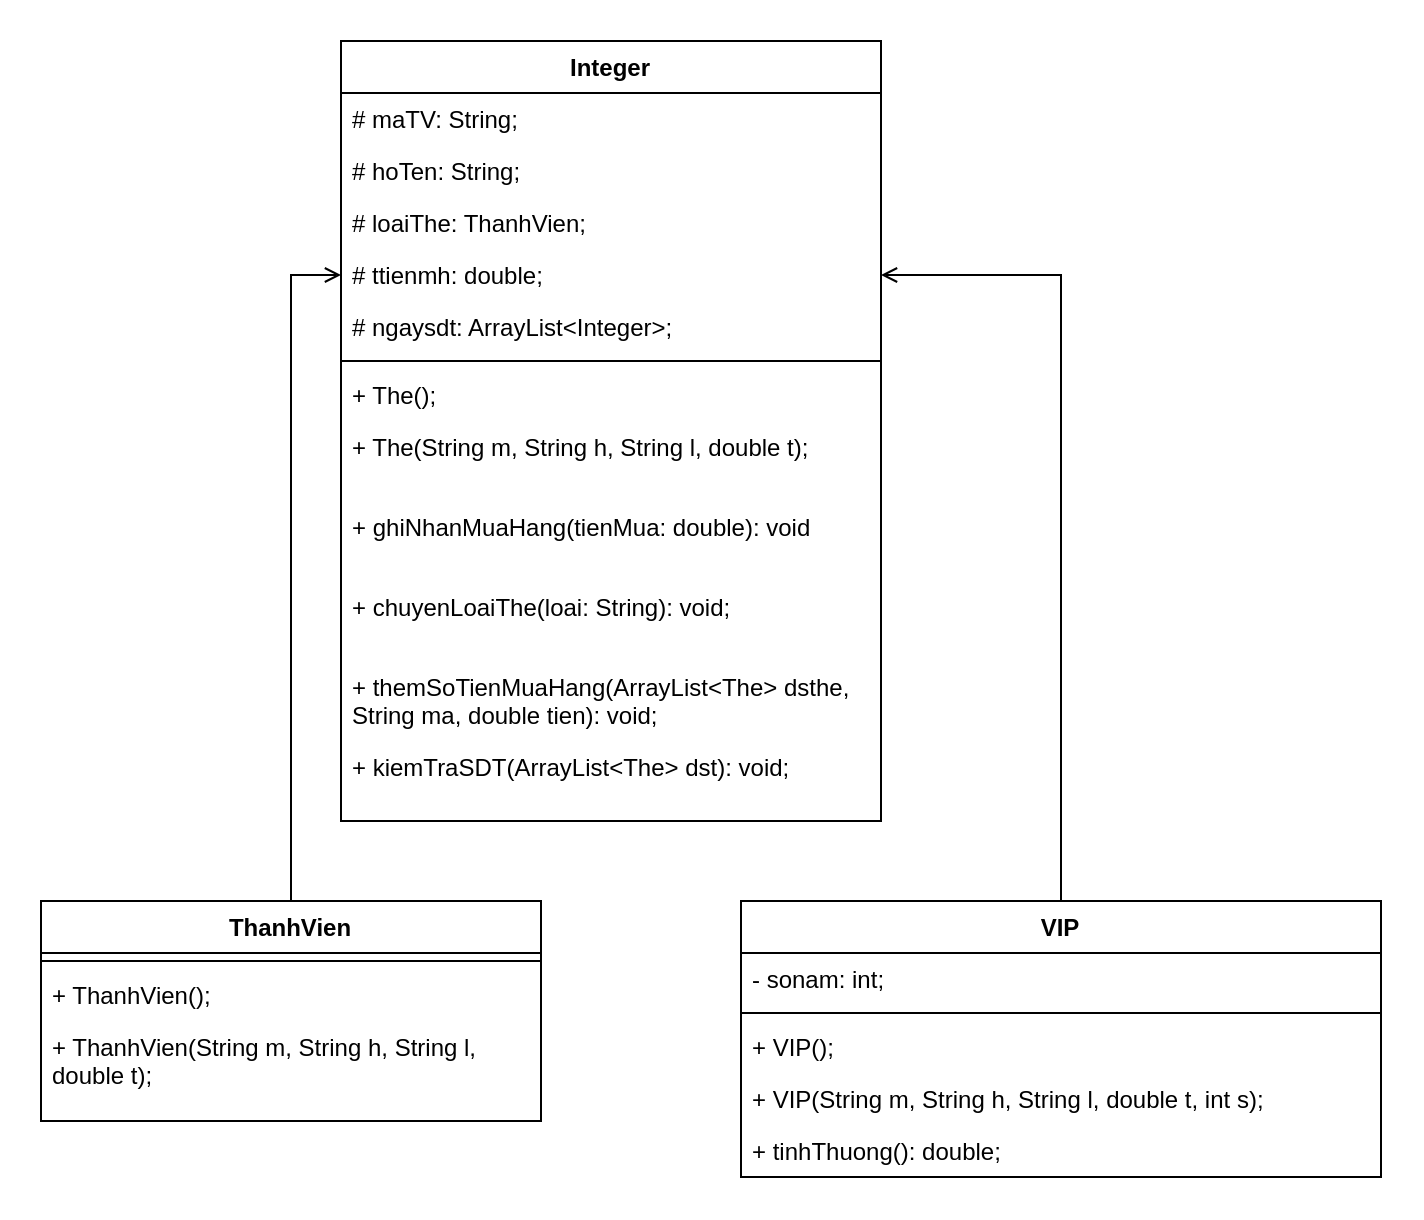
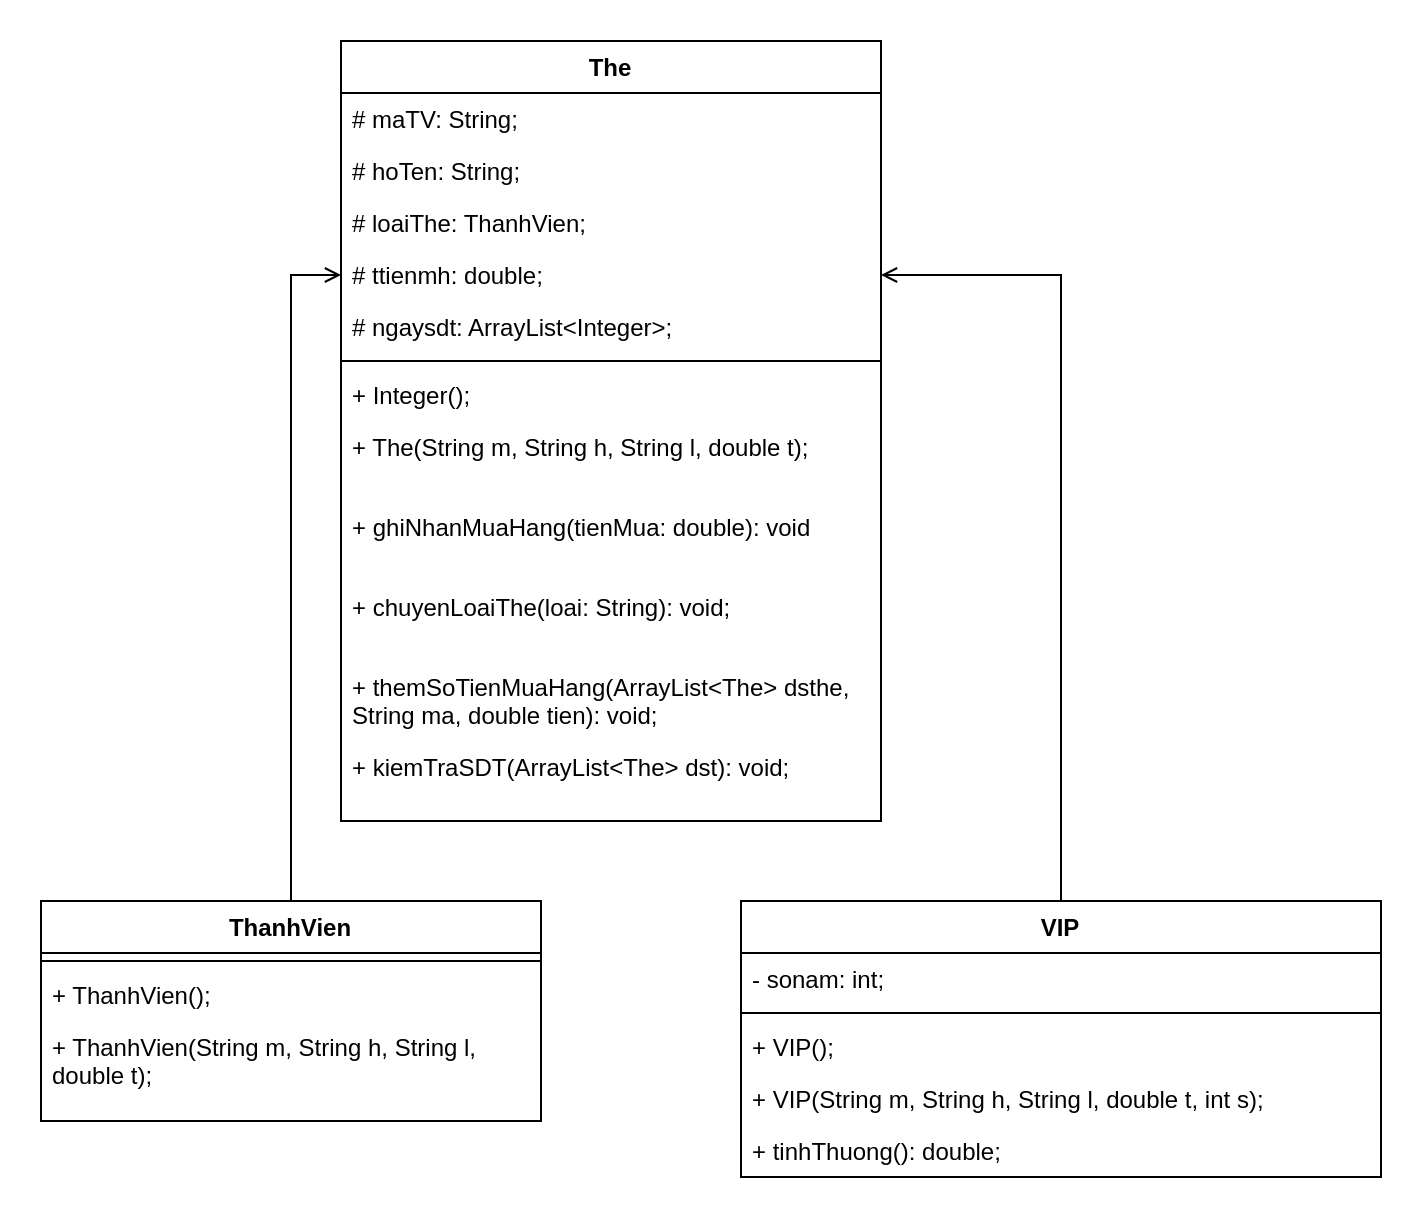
- <mxCell id="2" value="Integer" style="swimlane;fontStyle=1;align=center;verticalAlign=top;childLayout=stackLayout;horizontal=1;startSize=26;horizontalStack=0;resizeParent=1;resizeParentMax=0;resizeLast=0;collapsible=1;marginBottom=0;whiteSpace=wrap;html=1;" parent="1" vertex="1"><mxGeometry x="170" y="20" width="270" height="390" as="geometry" /></mxCell>
+ <mxCell id="2" value="The" style="swimlane;fontStyle=1;align=center;verticalAlign=top;childLayout=stackLayout;horizontal=1;startSize=26;horizontalStack=0;resizeParent=1;resizeParentMax=0;resizeLast=0;collapsible=1;marginBottom=0;whiteSpace=wrap;html=1;" parent="1" vertex="1"><mxGeometry x="170" y="20" width="270" height="390" as="geometry" /></mxCell>
- <mxCell id="9" value="+ The();" style="text;strokeColor=none;fillColor=none;align=left;verticalAlign=top;spacingLeft=4;spacingRight=4;overflow=hidden;rotatable=0;points=[[0,0.5],[1,0.5]];portConstraint=eastwest;whiteSpace=wrap;html=1;" parent="2" vertex="1"><mxGeometry y="164" width="270" height="26" as="geometry" /></mxCell>
+ <mxCell id="9" value="+ Integer();" style="text;strokeColor=none;fillColor=none;align=left;verticalAlign=top;spacingLeft=4;spacingRight=4;overflow=hidden;rotatable=0;points=[[0,0.5],[1,0.5]];portConstraint=eastwest;whiteSpace=wrap;html=1;" parent="2" vertex="1"><mxGeometry y="164" width="270" height="26" as="geometry" /></mxCell>
